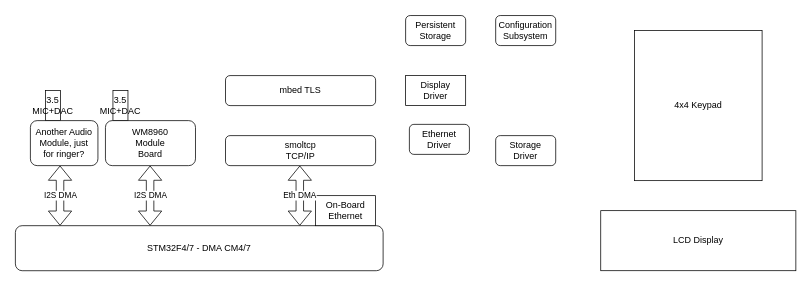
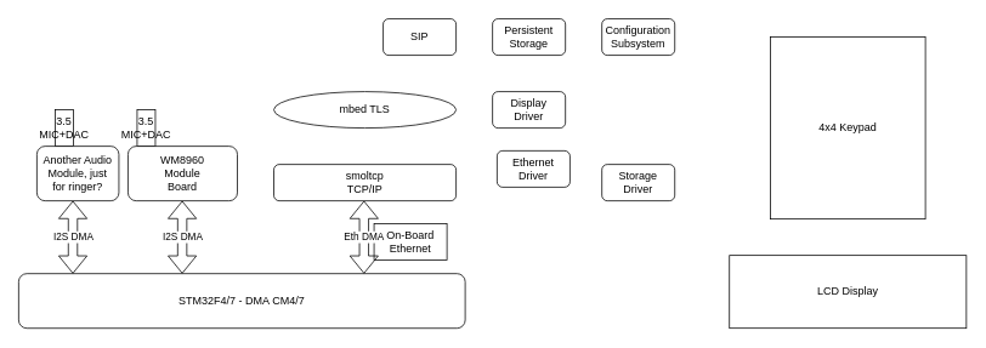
+ <mxCell id="8" value="SIP" style="rounded=1;whiteSpace=wrap;html=1;" vertex="1" parent="1"><mxGeometry x="420" y="20" width="80" height="40" as="geometry" /></mxCell>
- <mxCell id="11" value="mbed TLS" style="rounded=1;whiteSpace=wrap;html=1;" vertex="1" parent="1"><mxGeometry x="300" y="100" width="200" height="40" as="geometry" /></mxCell>
+ <mxCell id="11" value="mbed TLS" style="ellipse;whiteSpace=wrap;html=1;" vertex="1" parent="1"><mxGeometry x="300" y="100" width="200" height="40" as="geometry" /></mxCell>
- <mxCell id="15" value="Display&lt;br&gt;Driver" style="whiteSpace=wrap;html=1;rounded=0;" vertex="1" parent="1"><mxGeometry x="540" y="100" width="80" height="40" as="geometry" /></mxCell>
+ <mxCell id="15" value="Display&lt;br&gt;Driver" style="rounded=1;whiteSpace=wrap;html=1;" vertex="1" parent="1"><mxGeometry x="540" y="100" width="80" height="40" as="geometry" /></mxCell>
- <mxCell id="6" value="On-Board&lt;br&gt;Ethernet" style="rounded=0;whiteSpace=wrap;html=1;" vertex="1" parent="1"><mxGeometry x="420" y="260" width="80" height="40" as="geometry" /></mxCell>
+ <mxCell id="6" value="On-Board&lt;br&gt;Ethernet" style="rounded=0;whiteSpace=wrap;html=1;" vertex="1" parent="1"><mxGeometry x="410" y="245" width="80" height="40" as="geometry" /></mxCell>
